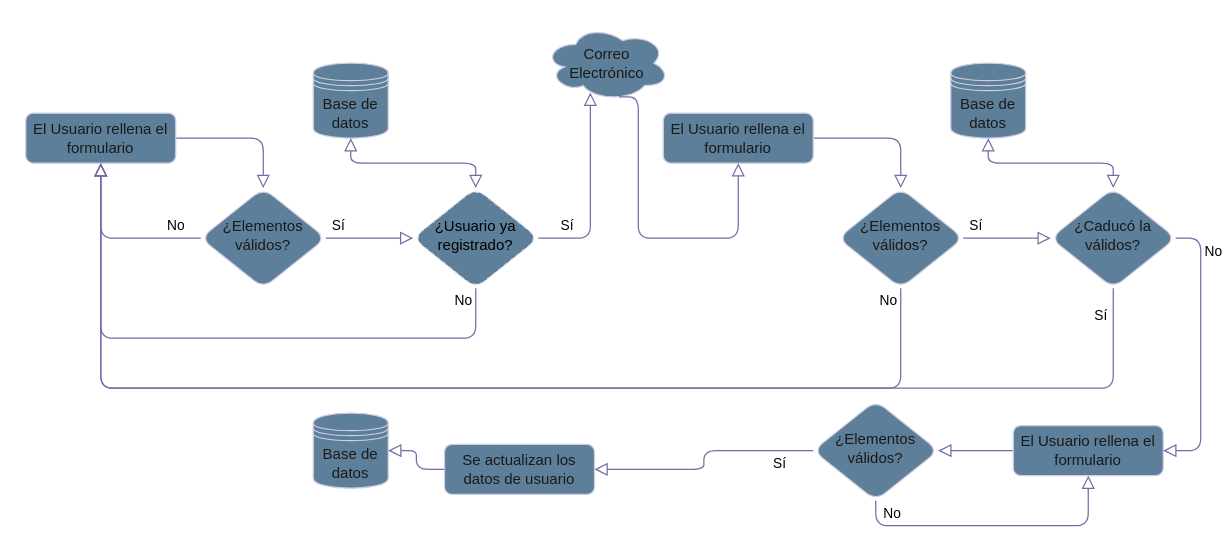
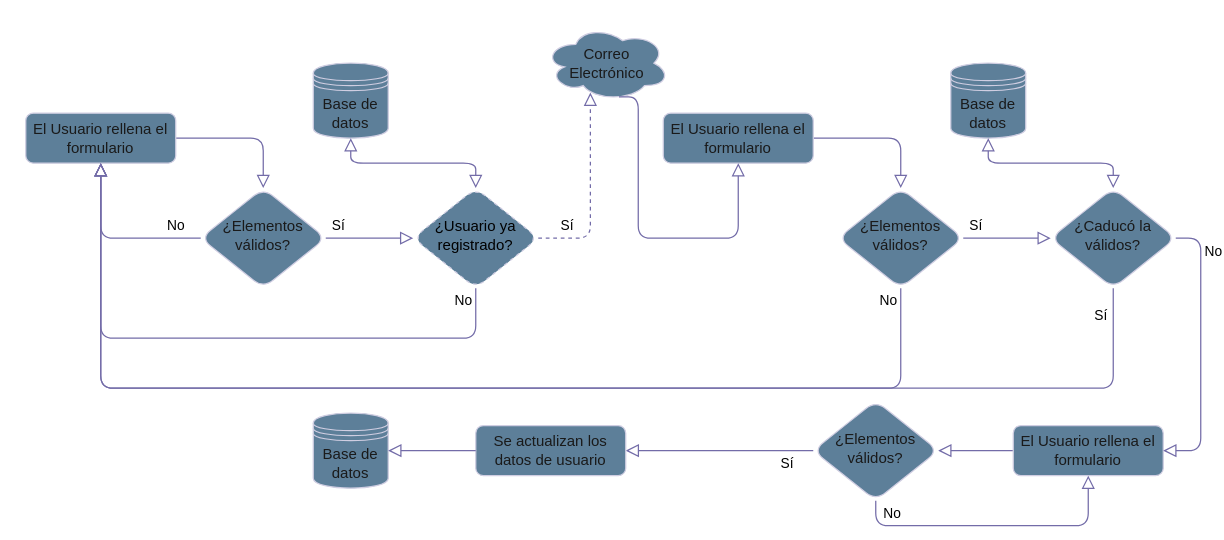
- <mxCell id="21" value="Sí" style="rounded=1;html=1;jettySize=auto;orthogonalLoop=1;fontSize=11;endArrow=block;endFill=0;endSize=8;strokeWidth=1;shadow=0;labelBackgroundColor=none;edgeStyle=orthogonalEdgeStyle;strokeColor=#736CA8;fontColor=default;exitX=1;exitY=0.5;exitDx=0;exitDy=0;entryX=0.367;entryY=0.893;entryDx=0;entryDy=0;entryPerimeter=0;" parent="1" source="8" target="20" edge="1"><mxGeometry x="-0.714" y="10" relative="1" as="geometry"><mxPoint as="offset" /><mxPoint x="270" y="200" as="sourcePoint" /><mxPoint x="490" y="100" as="targetPoint" /></mxGeometry></mxCell>
+ <mxCell id="21" value="Sí" style="rounded=1;html=1;jettySize=auto;orthogonalLoop=1;fontSize=11;endArrow=block;endFill=0;endSize=8;strokeWidth=1;shadow=0;labelBackgroundColor=none;edgeStyle=orthogonalEdgeStyle;strokeColor=#736CA8;fontColor=default;exitX=1;exitY=0.5;exitDx=0;exitDy=0;entryX=0.367;entryY=0.893;entryDx=0;entryDy=0;entryPerimeter=0;dashed=1;" parent="1" source="8" target="20" edge="1"><mxGeometry x="-0.714" y="10" relative="1" as="geometry"><mxPoint as="offset" /><mxPoint x="270" y="200" as="sourcePoint" /><mxPoint x="490" y="100" as="targetPoint" /></mxGeometry></mxCell>
- <mxCell id="30" value="Se actualizan los datos de usuario" style="rounded=1;whiteSpace=wrap;html=1;fontSize=12;glass=0;strokeWidth=1;shadow=0;labelBackgroundColor=none;fillColor=#5D7F99;strokeColor=#D0CEE2;fontColor=#1A1A1A;" parent="1" vertex="1"><mxGeometry x="355" y="355" width="120" height="40" as="geometry" /></mxCell>
+ <mxCell id="30" value="Se actualizan los datos de usuario" style="rounded=1;whiteSpace=wrap;html=1;fontSize=12;glass=0;strokeWidth=1;shadow=0;labelBackgroundColor=none;fillColor=#5D7F99;strokeColor=#D0CEE2;fontColor=#1A1A1A;" parent="1" vertex="1"><mxGeometry x="380" y="340" width="120" height="40" as="geometry" /></mxCell>
